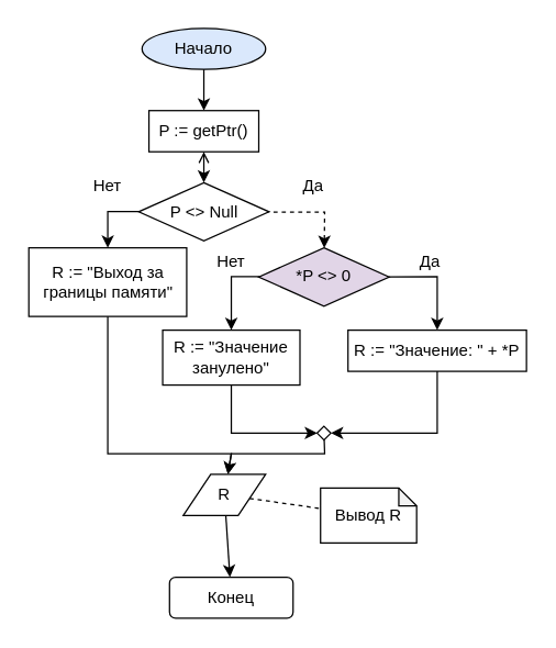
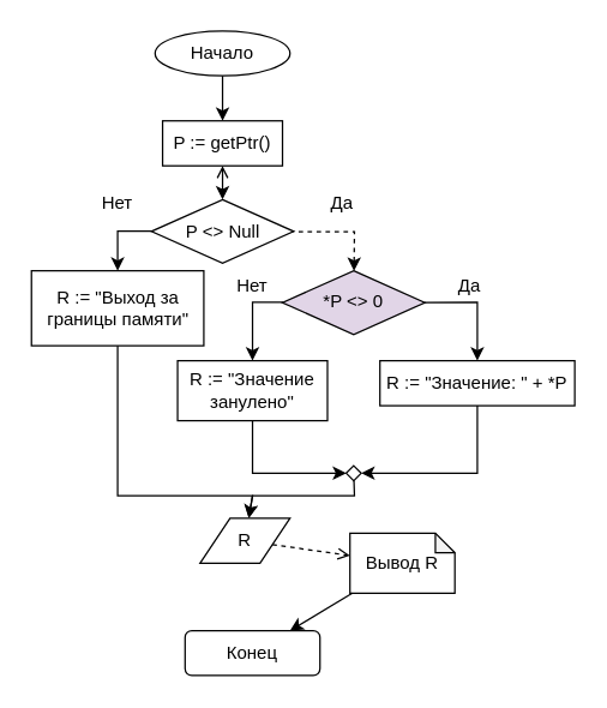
- <mxCell id="2" value="Начало" style="ellipse;whiteSpace=wrap;html=1;fillColor=#dae8fc;" vertex="1" parent="1"><mxGeometry x="103" y="20" width="90" height="30" as="geometry" /></mxCell>
+ <mxCell id="2" value="Начало" style="ellipse;whiteSpace=wrap;html=1;" vertex="1" parent="1"><mxGeometry x="103" y="20" width="90" height="30" as="geometry" /></mxCell>
- <mxCell id="5" value="" style="endArrow=none;dashed=1;html=1;strokeWidth=1;rounded=0;" edge="1" parent="1" source="26" target="4"><mxGeometry width="50" height="50" relative="1" as="geometry"><mxPoint x="169.25" y="95" as="sourcePoint" /><mxPoint x="253" y="350" as="targetPoint" /></mxGeometry></mxCell>
+ <mxCell id="5" value="" style="endArrow=open;dashed=1;html=1;strokeWidth=1;rounded=0;" edge="1" parent="1" source="26" target="4"><mxGeometry width="50" height="50" relative="1" as="geometry"><mxPoint x="169.25" y="95" as="sourcePoint" /><mxPoint x="253" y="350" as="targetPoint" /></mxGeometry></mxCell>
- <mxCell id="13" value="" style="endArrow=none;html=1;rounded=0;strokeWidth=1;startArrow=classic;startFill=1;" edge="1" parent="1" source="3" target="26"><mxGeometry width="50" height="50" relative="1" as="geometry"><mxPoint x="163" y="430" as="sourcePoint" /><mxPoint x="78" y="400" as="targetPoint" /></mxGeometry></mxCell>
+ <mxCell id="13" value="" style="endArrow=none;html=1;rounded=0;strokeWidth=1;startArrow=classic;startFill=1;" edge="1" parent="1" source="3" target="4"><mxGeometry width="50" height="50" relative="1" as="geometry"><mxPoint x="163" y="430" as="sourcePoint" /><mxPoint x="78" y="400" as="targetPoint" /></mxGeometry></mxCell>
